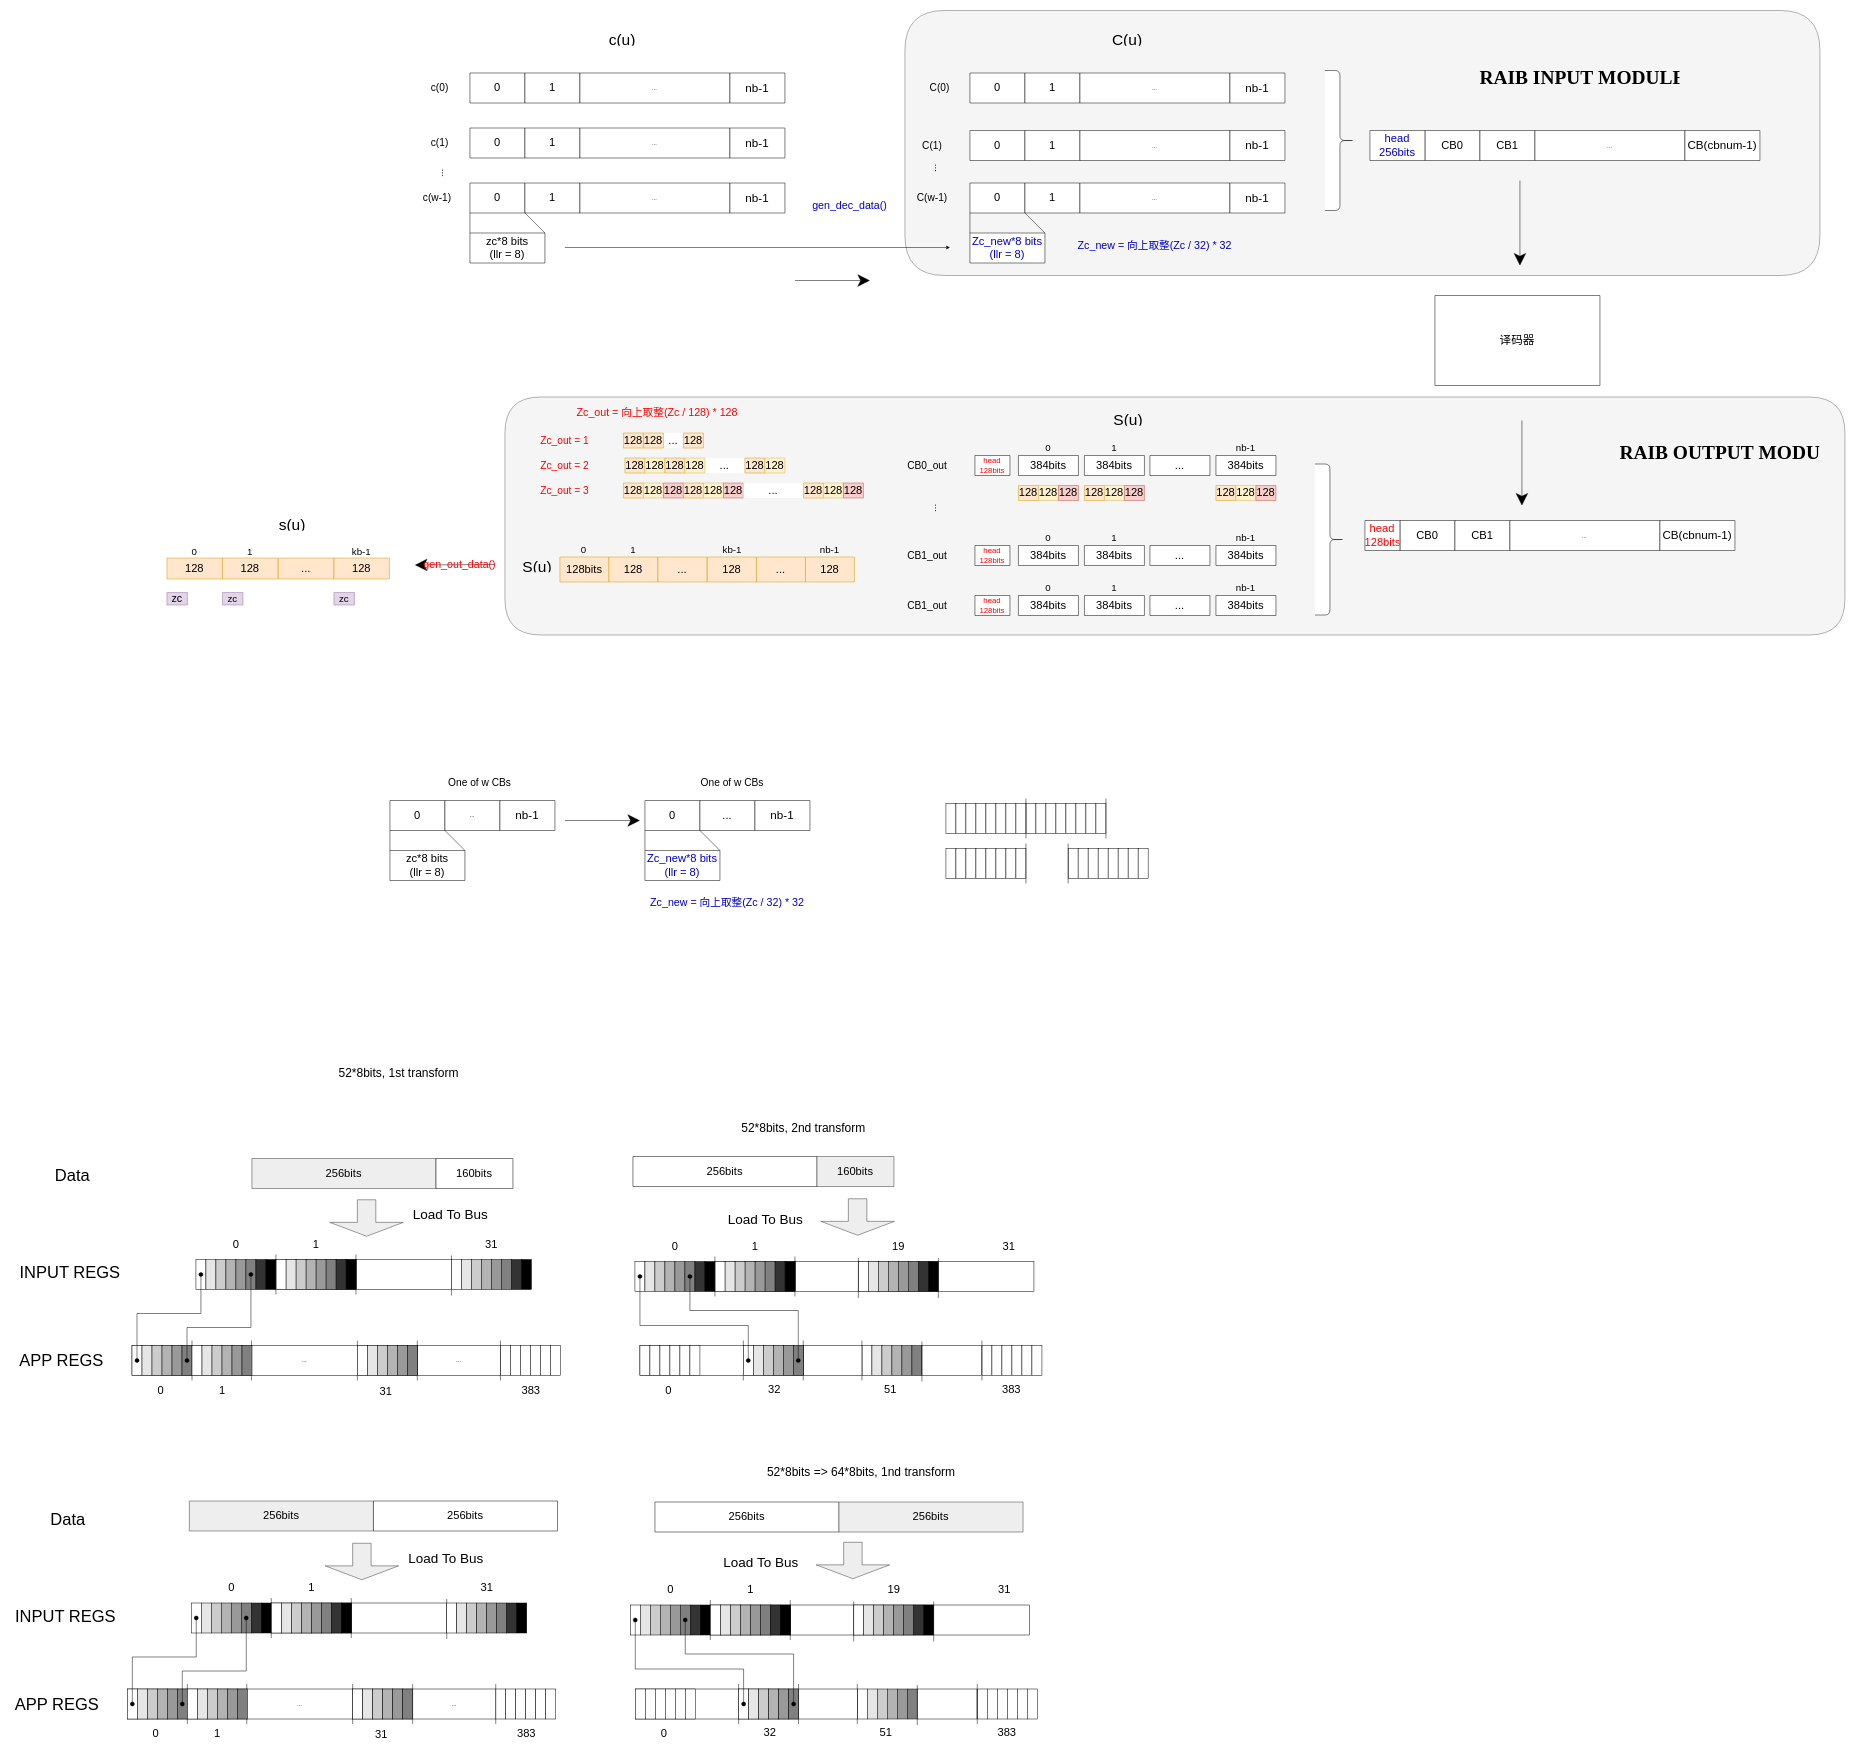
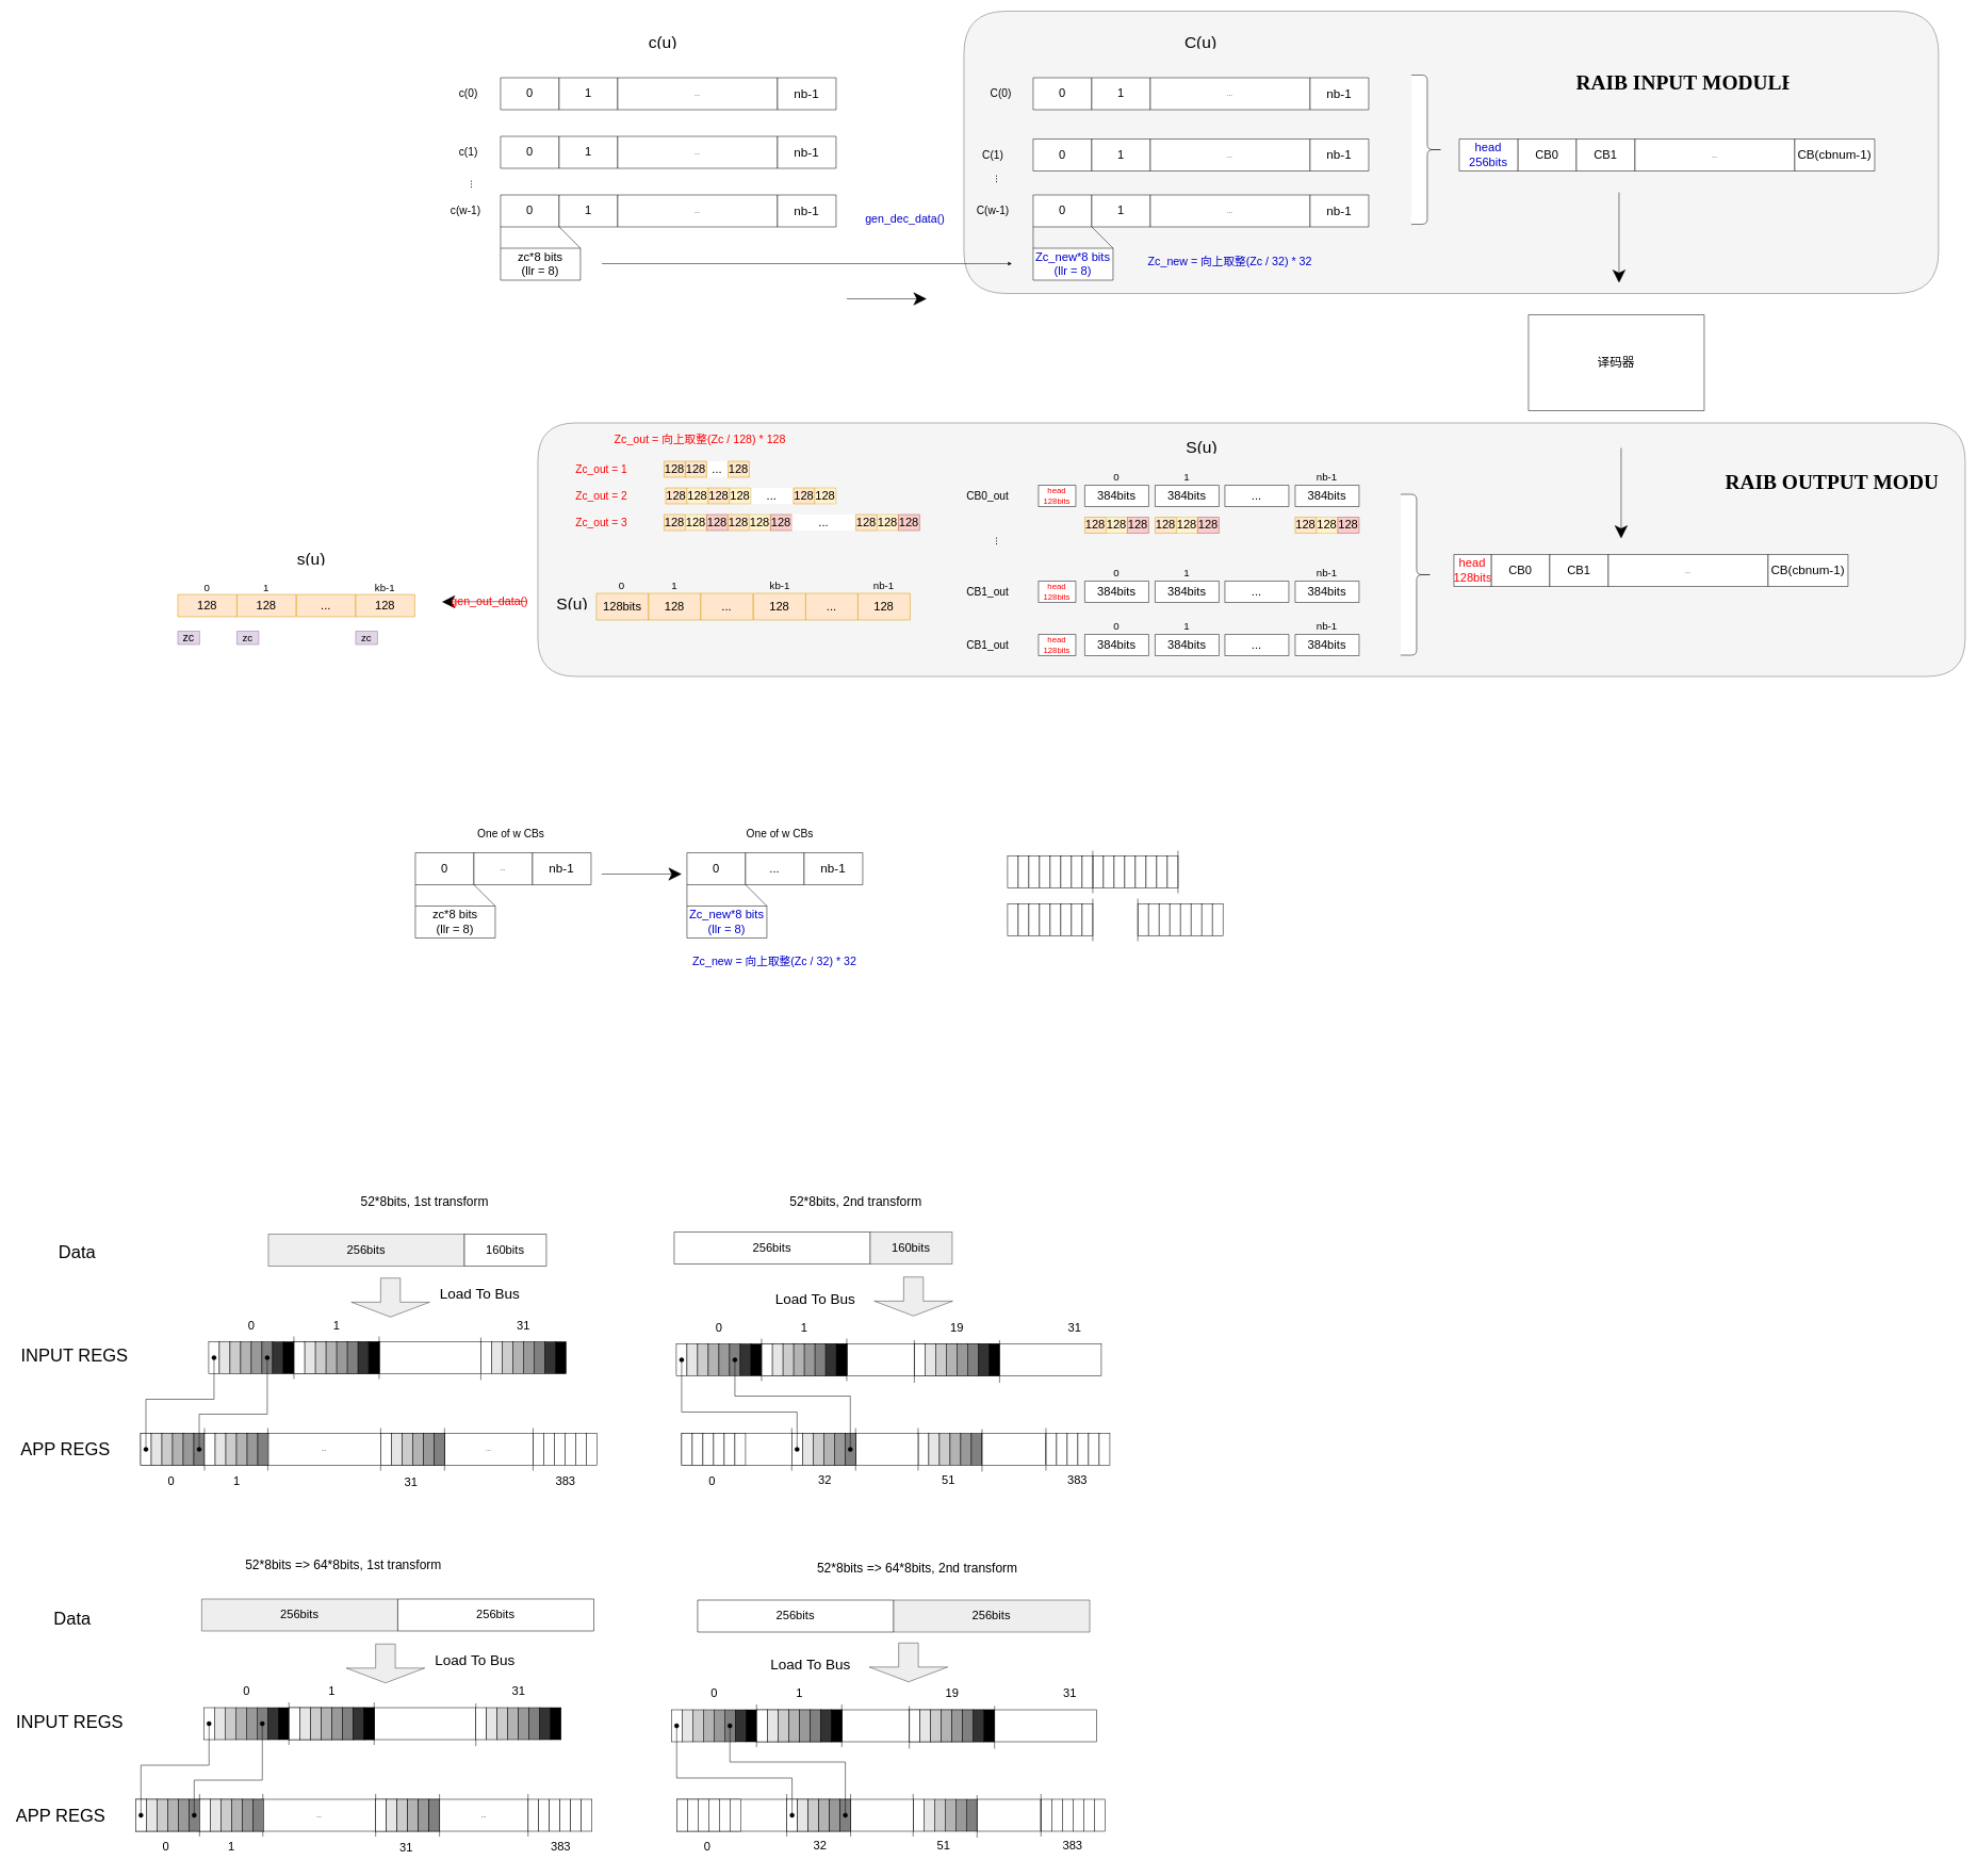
- <mxCell id="414" value="52*8bits, 1st transform" style="text;html=1;align=center;verticalAlign=middle;whiteSpace=wrap;rounded=0;fontSize=24;" vertex="1" parent="1"><mxGeometry x="619.36" y="2131" width="356" height="30" as="geometry" /></mxCell>
+ <mxCell id="414" value="52*8bits, 1st transform" style="text;html=1;align=center;verticalAlign=middle;whiteSpace=wrap;rounded=0;fontSize=24;" vertex="1" parent="1"><mxGeometry x="619.36" y="2241" width="356" height="30" as="geometry" /></mxCell>
+ <mxCell id="613" value="52*8bits =&amp;gt; 64*8bits, 1st transform" style="text;html=1;align=center;verticalAlign=middle;whiteSpace=wrap;rounded=0;fontSize=24;" vertex="1" parent="1"><mxGeometry x="373.92" y="2922" width="541.36" height="30" as="geometry" /></mxCell>
- <mxCell id="614" value="52*8bits =&amp;gt; 64*8bits, 1nd transform" style="text;html=1;align=center;verticalAlign=middle;whiteSpace=wrap;rounded=0;fontSize=24;" vertex="1" parent="1"><mxGeometry x="1430" y="2928" width="584.36" height="30" as="geometry" /></mxCell>
+ <mxCell id="614" value="52*8bits =&amp;gt; 64*8bits, 2nd transform" style="text;html=1;align=center;verticalAlign=middle;whiteSpace=wrap;rounded=0;fontSize=24;" vertex="1" parent="1"><mxGeometry x="1430" y="2928" width="584.36" height="30" as="geometry" /></mxCell>
